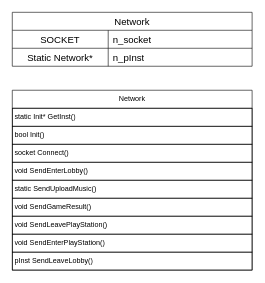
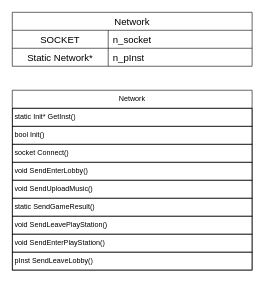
- <mxCell id="7" value="static SendUploadMusic()" style="text;strokeColor=default;fillColor=none;align=left;verticalAlign=middle;spacingLeft=4;spacingRight=0;overflow=hidden;points=[[0,0.5],[1,0.5]];portConstraint=eastwest;rotatable=0;whiteSpace=wrap;html=1;spacing=0;" vertex="1" parent="2"><mxGeometry y="150" width="400" height="30" as="geometry" /></mxCell>
+ <mxCell id="7" value="void SendUploadMusic()" style="text;strokeColor=default;fillColor=none;align=left;verticalAlign=middle;spacingLeft=4;spacingRight=0;overflow=hidden;points=[[0,0.5],[1,0.5]];portConstraint=eastwest;rotatable=0;whiteSpace=wrap;html=1;spacing=0;" vertex="1" parent="2"><mxGeometry y="150" width="400" height="30" as="geometry" /></mxCell>
- <mxCell id="8" value="void SendGameResult()" style="text;strokeColor=default;fillColor=none;align=left;verticalAlign=middle;spacingLeft=4;spacingRight=0;overflow=hidden;points=[[0,0.5],[1,0.5]];portConstraint=eastwest;rotatable=0;whiteSpace=wrap;html=1;spacing=0;" vertex="1" parent="2"><mxGeometry y="180" width="400" height="30" as="geometry" /></mxCell>
+ <mxCell id="8" value="static SendGameResult()" style="text;strokeColor=default;fillColor=none;align=left;verticalAlign=middle;spacingLeft=4;spacingRight=0;overflow=hidden;points=[[0,0.5],[1,0.5]];portConstraint=eastwest;rotatable=0;whiteSpace=wrap;html=1;spacing=0;" vertex="1" parent="2"><mxGeometry y="180" width="400" height="30" as="geometry" /></mxCell>
